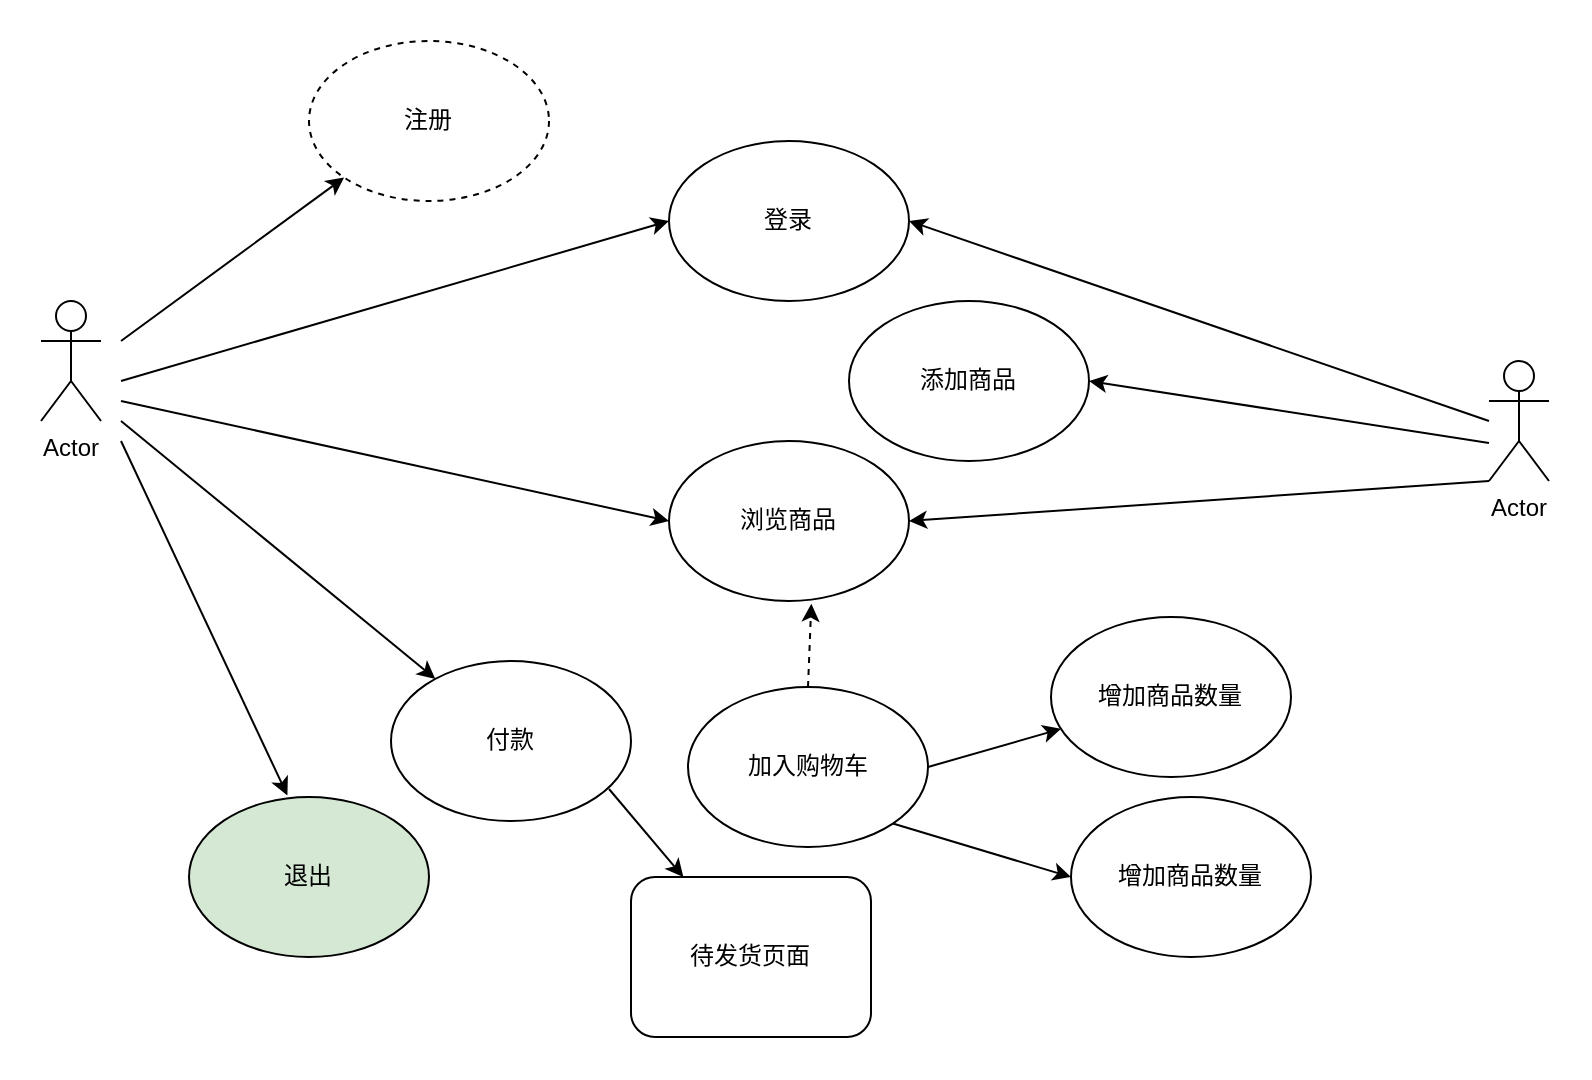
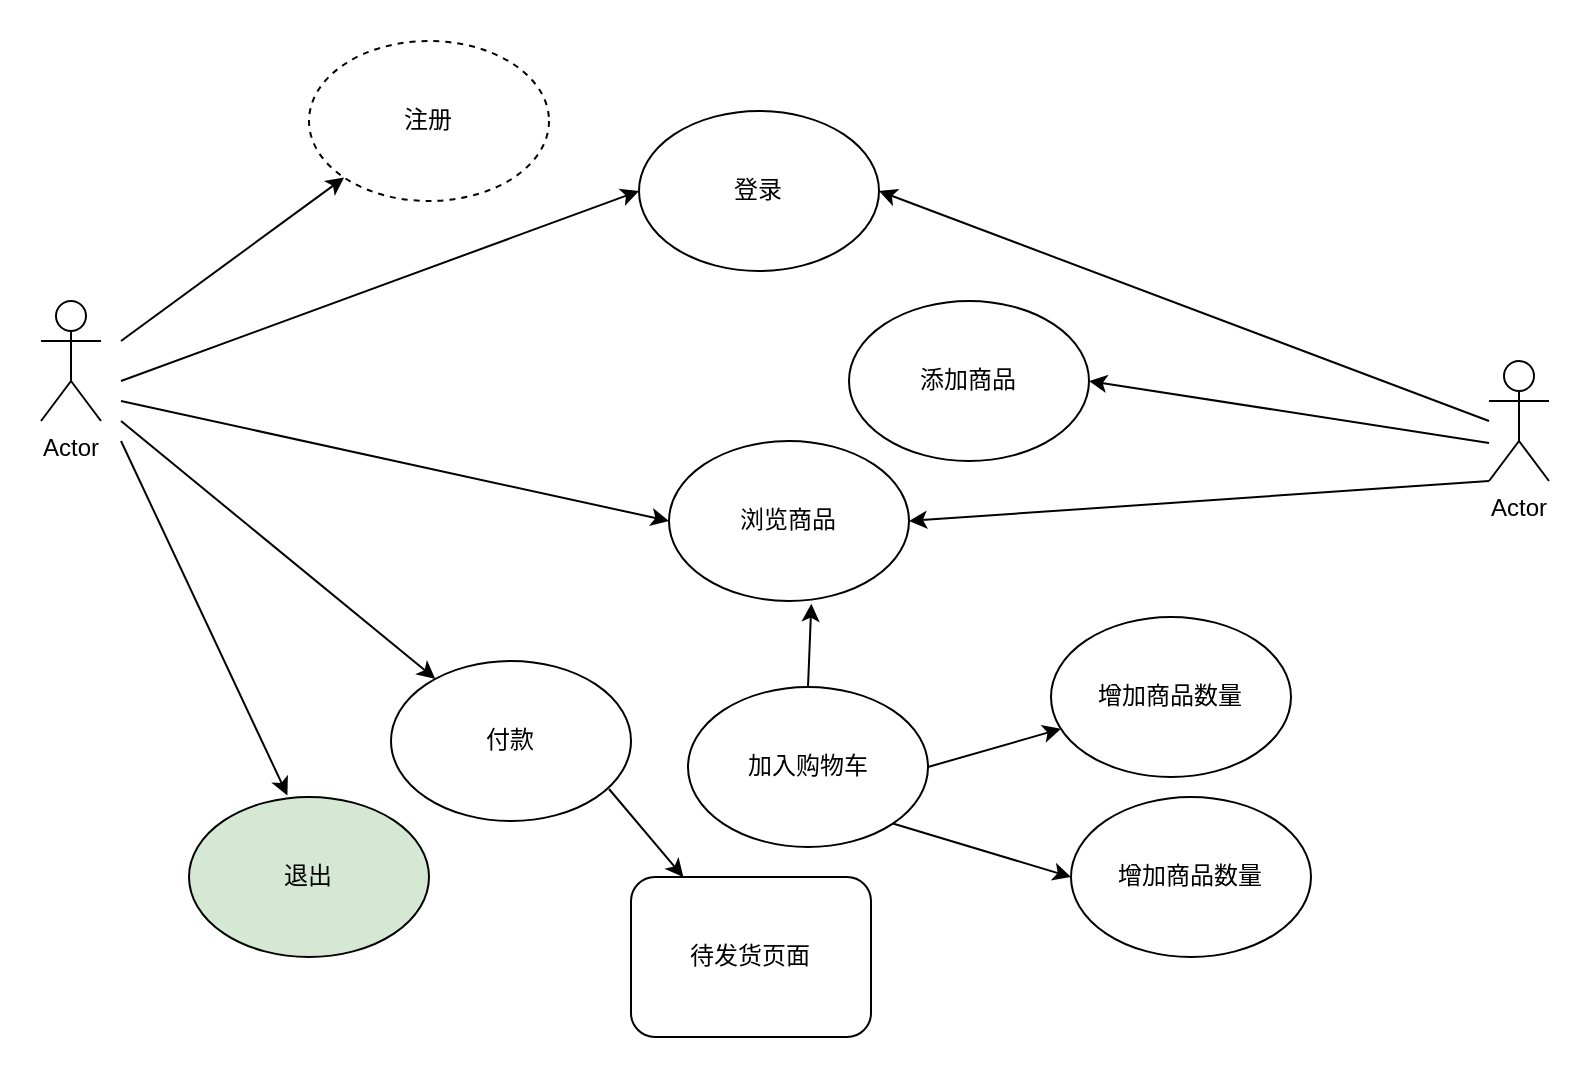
- <mxCell id="6" value="登录" style="ellipse;whiteSpace=wrap;html=1;" vertex="1" parent="1"><mxGeometry x="334" y="70" width="120" height="80" as="geometry" /></mxCell>
+ <mxCell id="6" value="登录" style="ellipse;whiteSpace=wrap;html=1;" vertex="1" parent="1"><mxGeometry x="319" y="55" width="120" height="80" as="geometry" /></mxCell>
- <mxCell id="18" value="" style="endArrow=classic;html=1;exitX=0.5;exitY=0;exitDx=0;exitDy=0;entryX=0.593;entryY=1.017;entryDx=0;entryDy=0;entryPerimeter=0;dashed=1;" edge="1" parent="1" source="13" target="10"><mxGeometry width="50" height="50" relative="1" as="geometry"><mxPoint x="395" y="318" as="sourcePoint" /><mxPoint x="405" y="308" as="targetPoint" /></mxGeometry></mxCell>
+ <mxCell id="18" value="" style="endArrow=classic;html=1;exitX=0.5;exitY=0;exitDx=0;exitDy=0;entryX=0.593;entryY=1.017;entryDx=0;entryDy=0;entryPerimeter=0;" edge="1" parent="1" source="13" target="10"><mxGeometry width="50" height="50" relative="1" as="geometry"><mxPoint x="395" y="318" as="sourcePoint" /><mxPoint x="405" y="308" as="targetPoint" /></mxGeometry></mxCell>
